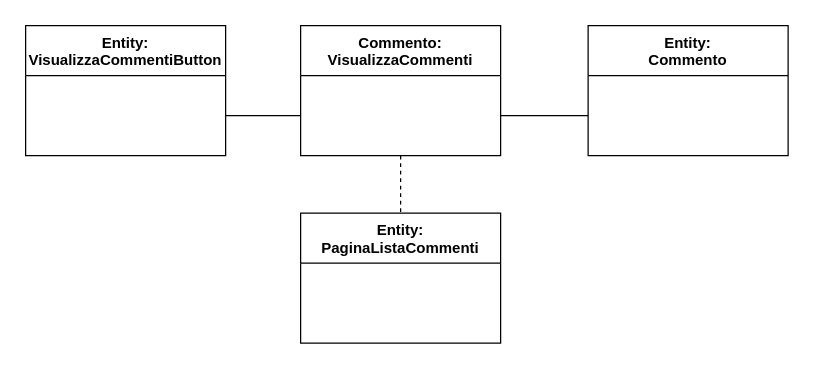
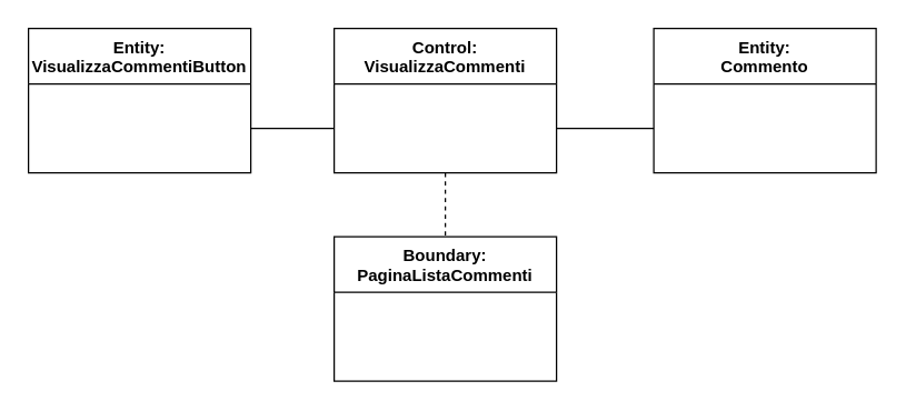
- <mxCell id="5" value="Commento:&#10;VisualizzaCommenti" style="swimlane;fontStyle=1;align=center;verticalAlign=top;childLayout=stackLayout;horizontal=1;startSize=40;horizontalStack=0;resizeParent=1;resizeParentMax=0;resizeLast=0;collapsible=1;marginBottom=0;" parent="1" vertex="1"><mxGeometry x="240" y="20" width="160" height="104" as="geometry" /></mxCell>
+ <mxCell id="5" value="Control:&#10;VisualizzaCommenti" style="swimlane;fontStyle=1;align=center;verticalAlign=top;childLayout=stackLayout;horizontal=1;startSize=40;horizontalStack=0;resizeParent=1;resizeParentMax=0;resizeLast=0;collapsible=1;marginBottom=0;" parent="1" vertex="1"><mxGeometry x="240" y="20" width="160" height="104" as="geometry" /></mxCell>
- <mxCell id="11" value="Entity:&#10;PaginaListaCommenti" style="swimlane;fontStyle=1;align=center;verticalAlign=top;childLayout=stackLayout;horizontal=1;startSize=40;horizontalStack=0;resizeParent=1;resizeParentMax=0;resizeLast=0;collapsible=1;marginBottom=0;" vertex="1" parent="1"><mxGeometry x="240" y="170" width="160" height="104" as="geometry" /></mxCell>
+ <mxCell id="11" value="Boundary:&#10;PaginaListaCommenti" style="swimlane;fontStyle=1;align=center;verticalAlign=top;childLayout=stackLayout;horizontal=1;startSize=40;horizontalStack=0;resizeParent=1;resizeParentMax=0;resizeLast=0;collapsible=1;marginBottom=0;" vertex="1" parent="1"><mxGeometry x="240" y="170" width="160" height="104" as="geometry" /></mxCell>
